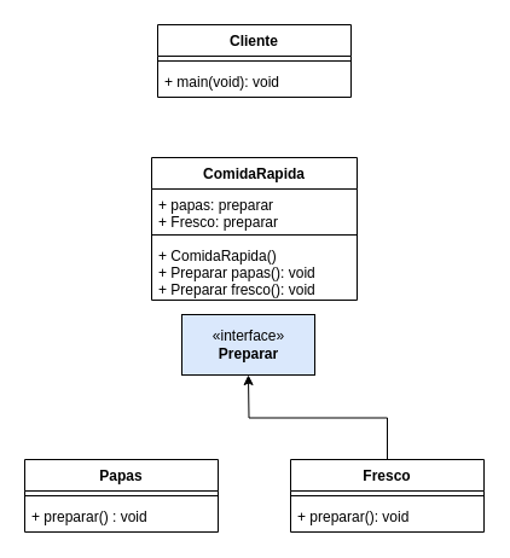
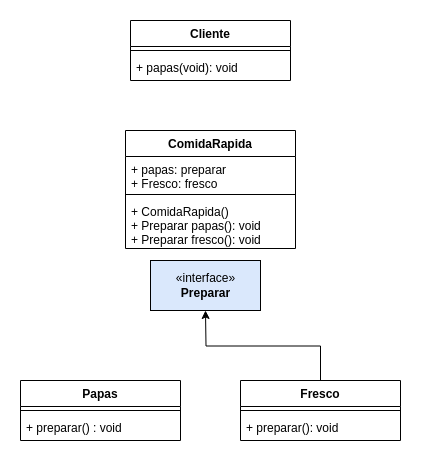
- <mxCell id="16" value="+ main(void): void" style="text;strokeColor=none;fillColor=none;align=left;verticalAlign=top;spacingLeft=4;spacingRight=4;overflow=hidden;rotatable=0;points=[[0,0.5],[1,0.5]];portConstraint=eastwest;" vertex="1" parent="14"><mxGeometry y="34" width="160" height="26" as="geometry" /></mxCell>
+ <mxCell id="16" value="+ papas(void): void" style="text;strokeColor=none;fillColor=none;align=left;verticalAlign=top;spacingLeft=4;spacingRight=4;overflow=hidden;rotatable=0;points=[[0,0.5],[1,0.5]];portConstraint=eastwest;" vertex="1" parent="14"><mxGeometry y="34" width="160" height="26" as="geometry" /></mxCell>
- <mxCell id="4" value="+ papas: preparar&#10;+ Fresco: preparar" style="text;strokeColor=none;fillColor=none;align=left;verticalAlign=top;spacingLeft=4;spacingRight=4;overflow=hidden;rotatable=0;points=[[0,0.5],[1,0.5]];portConstraint=eastwest;" vertex="1" parent="3"><mxGeometry y="26" width="170" height="34" as="geometry" /></mxCell>
+ <mxCell id="4" value="+ papas: preparar&#10;+ Fresco: fresco" style="text;strokeColor=none;fillColor=none;align=left;verticalAlign=top;spacingLeft=4;spacingRight=4;overflow=hidden;rotatable=0;points=[[0,0.5],[1,0.5]];portConstraint=eastwest;" vertex="1" parent="3"><mxGeometry y="26" width="170" height="34" as="geometry" /></mxCell>
